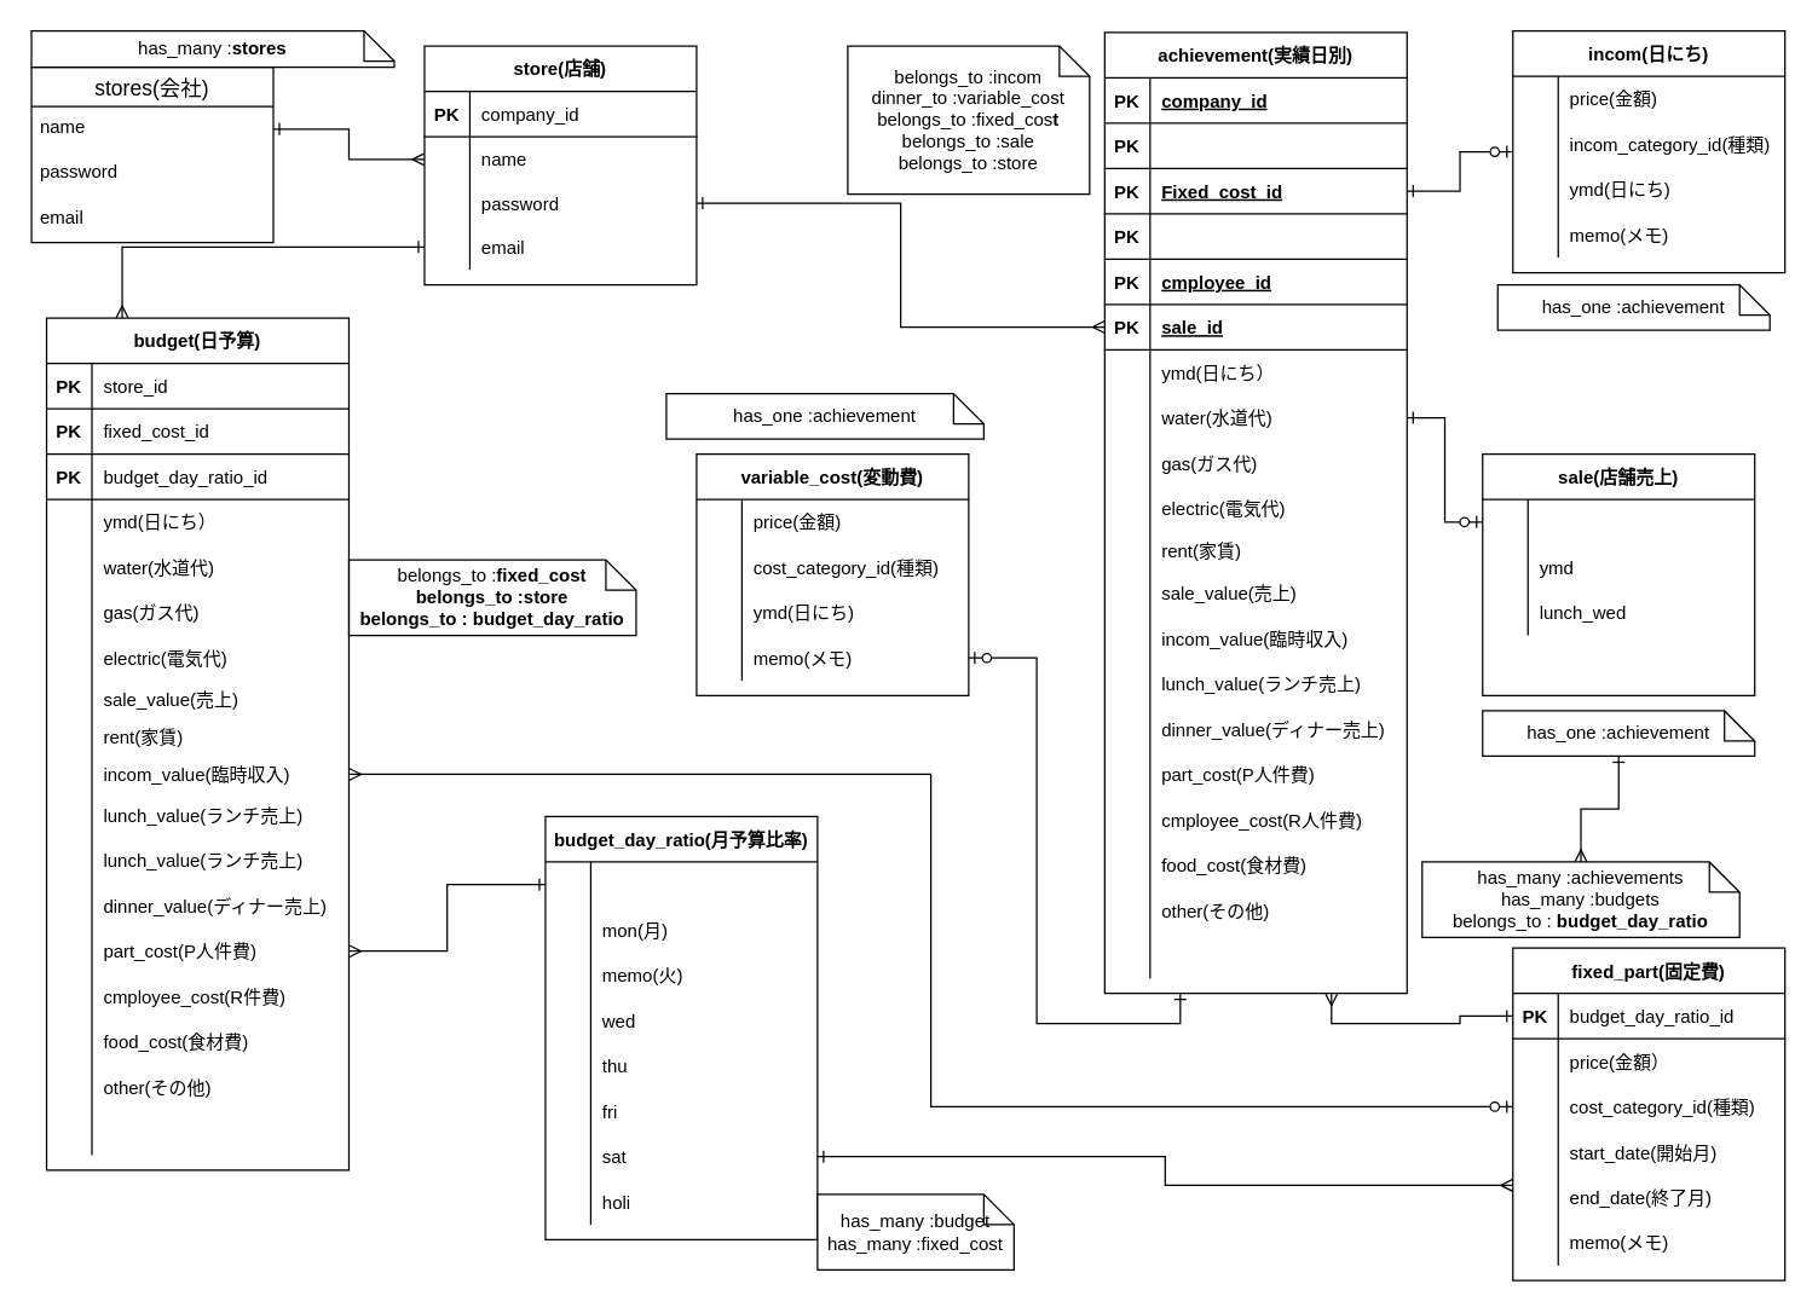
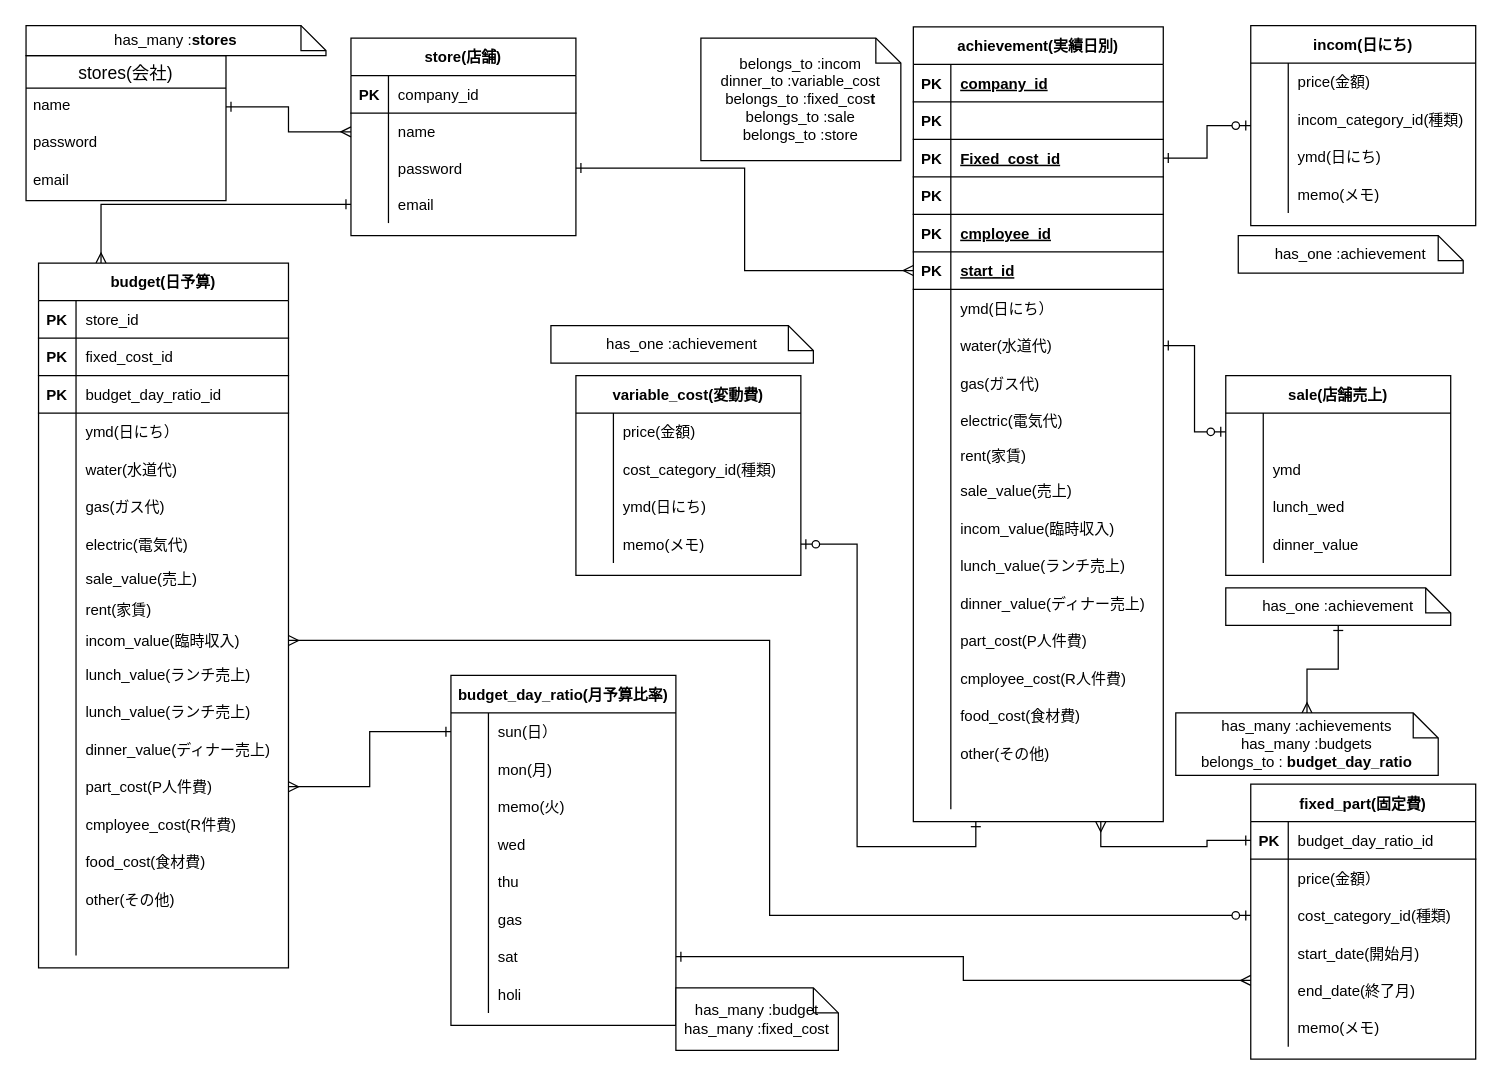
- <mxCell id="72" value="sale_id" style="shape=partialRectangle;connectable=0;fillColor=none;top=0;left=0;bottom=0;right=0;align=left;spacingLeft=6;fontStyle=5;overflow=hidden;" vertex="1" parent="70"><mxGeometry x="30" width="170" height="30" as="geometry" /></mxCell>
+ <mxCell id="72" value="start_id" style="shape=partialRectangle;connectable=0;fillColor=none;top=0;left=0;bottom=0;right=0;align=left;spacingLeft=6;fontStyle=5;overflow=hidden;" vertex="1" parent="70"><mxGeometry x="30" width="170" height="30" as="geometry" /></mxCell>
- <mxCell id="131" value="belongs_to :&lt;span style=&quot;font-weight: 700&quot;&gt;fixed_cost&lt;br&gt;belongs_to :store&lt;br&gt;belongs_to :&lt;/span&gt;&lt;span style=&quot;font-weight: 700&quot;&gt;&amp;nbsp;budget_day_ratio&lt;/span&gt;&lt;span style=&quot;font-weight: 700&quot;&gt;&lt;br&gt;&lt;/span&gt;" style="shape=note;size=20;whiteSpace=wrap;html=1;" vertex="1" parent="1"><mxGeometry x="230" y="370" width="190" height="50" as="geometry" /></mxCell>
+ <mxCell id="51" value="dinner_value" style="shape=partialRectangle;connectable=0;fillColor=none;top=0;left=0;bottom=0;right=0;align=left;spacingLeft=6;overflow=hidden;" vertex="1" parent="49"><mxGeometry x="30" width="150" height="30" as="geometry" /></mxCell>
+ <mxCell id="190" value="sun(日）" style="shape=partialRectangle;connectable=0;fillColor=none;top=0;left=0;bottom=0;right=0;align=left;spacingLeft=6;overflow=hidden;" vertex="1" parent="188"><mxGeometry x="30" width="150" height="30" as="geometry" /></mxCell>
- <mxCell id="205" value="fri" style="shape=partialRectangle;connectable=0;fillColor=none;top=0;left=0;bottom=0;right=0;align=left;spacingLeft=6;overflow=hidden;" vertex="1" parent="203"><mxGeometry x="30" width="150" height="30" as="geometry" /></mxCell>
+ <mxCell id="205" value="gas" style="shape=partialRectangle;connectable=0;fillColor=none;top=0;left=0;bottom=0;right=0;align=left;spacingLeft=6;overflow=hidden;" vertex="1" parent="203"><mxGeometry x="30" width="150" height="30" as="geometry" /></mxCell>
